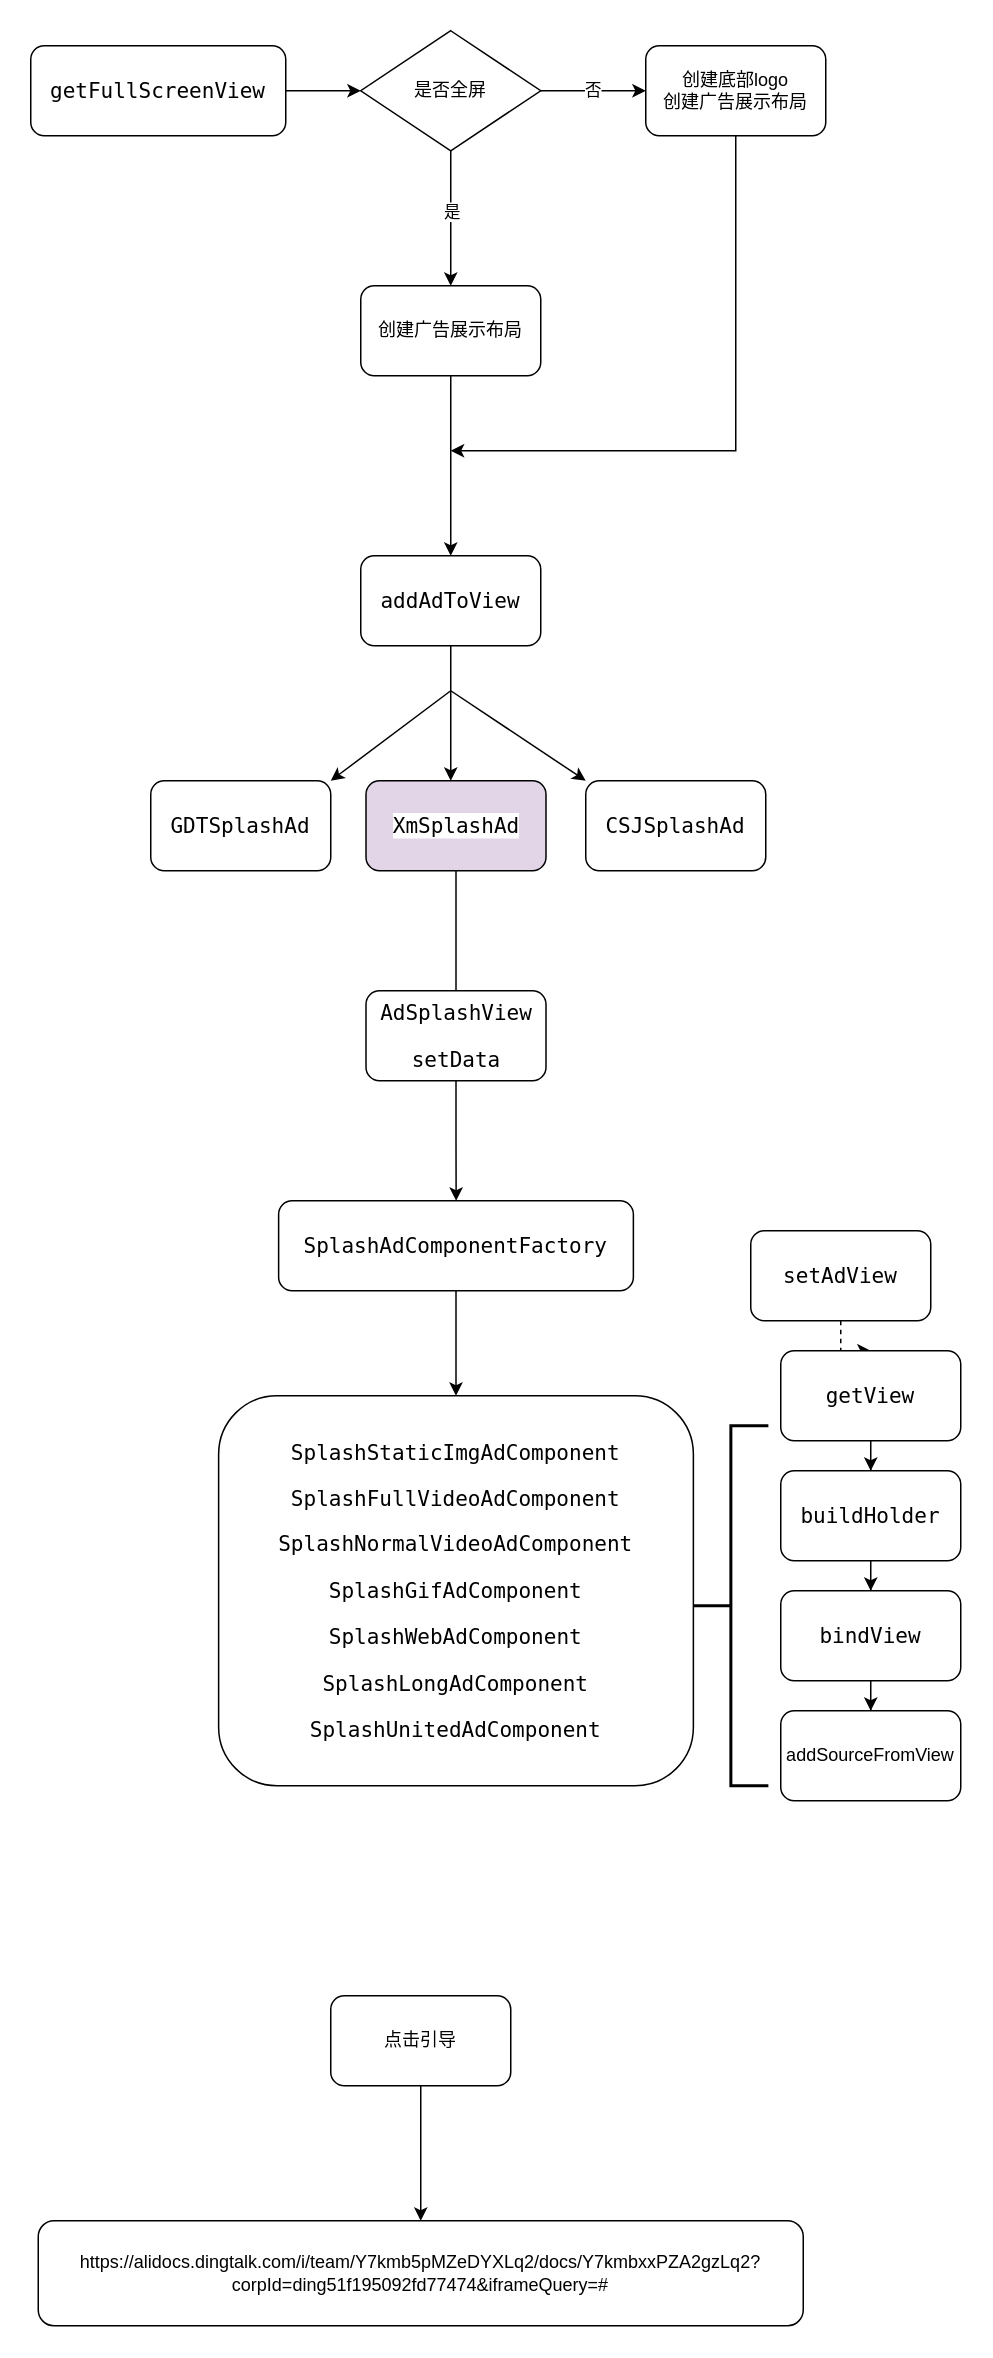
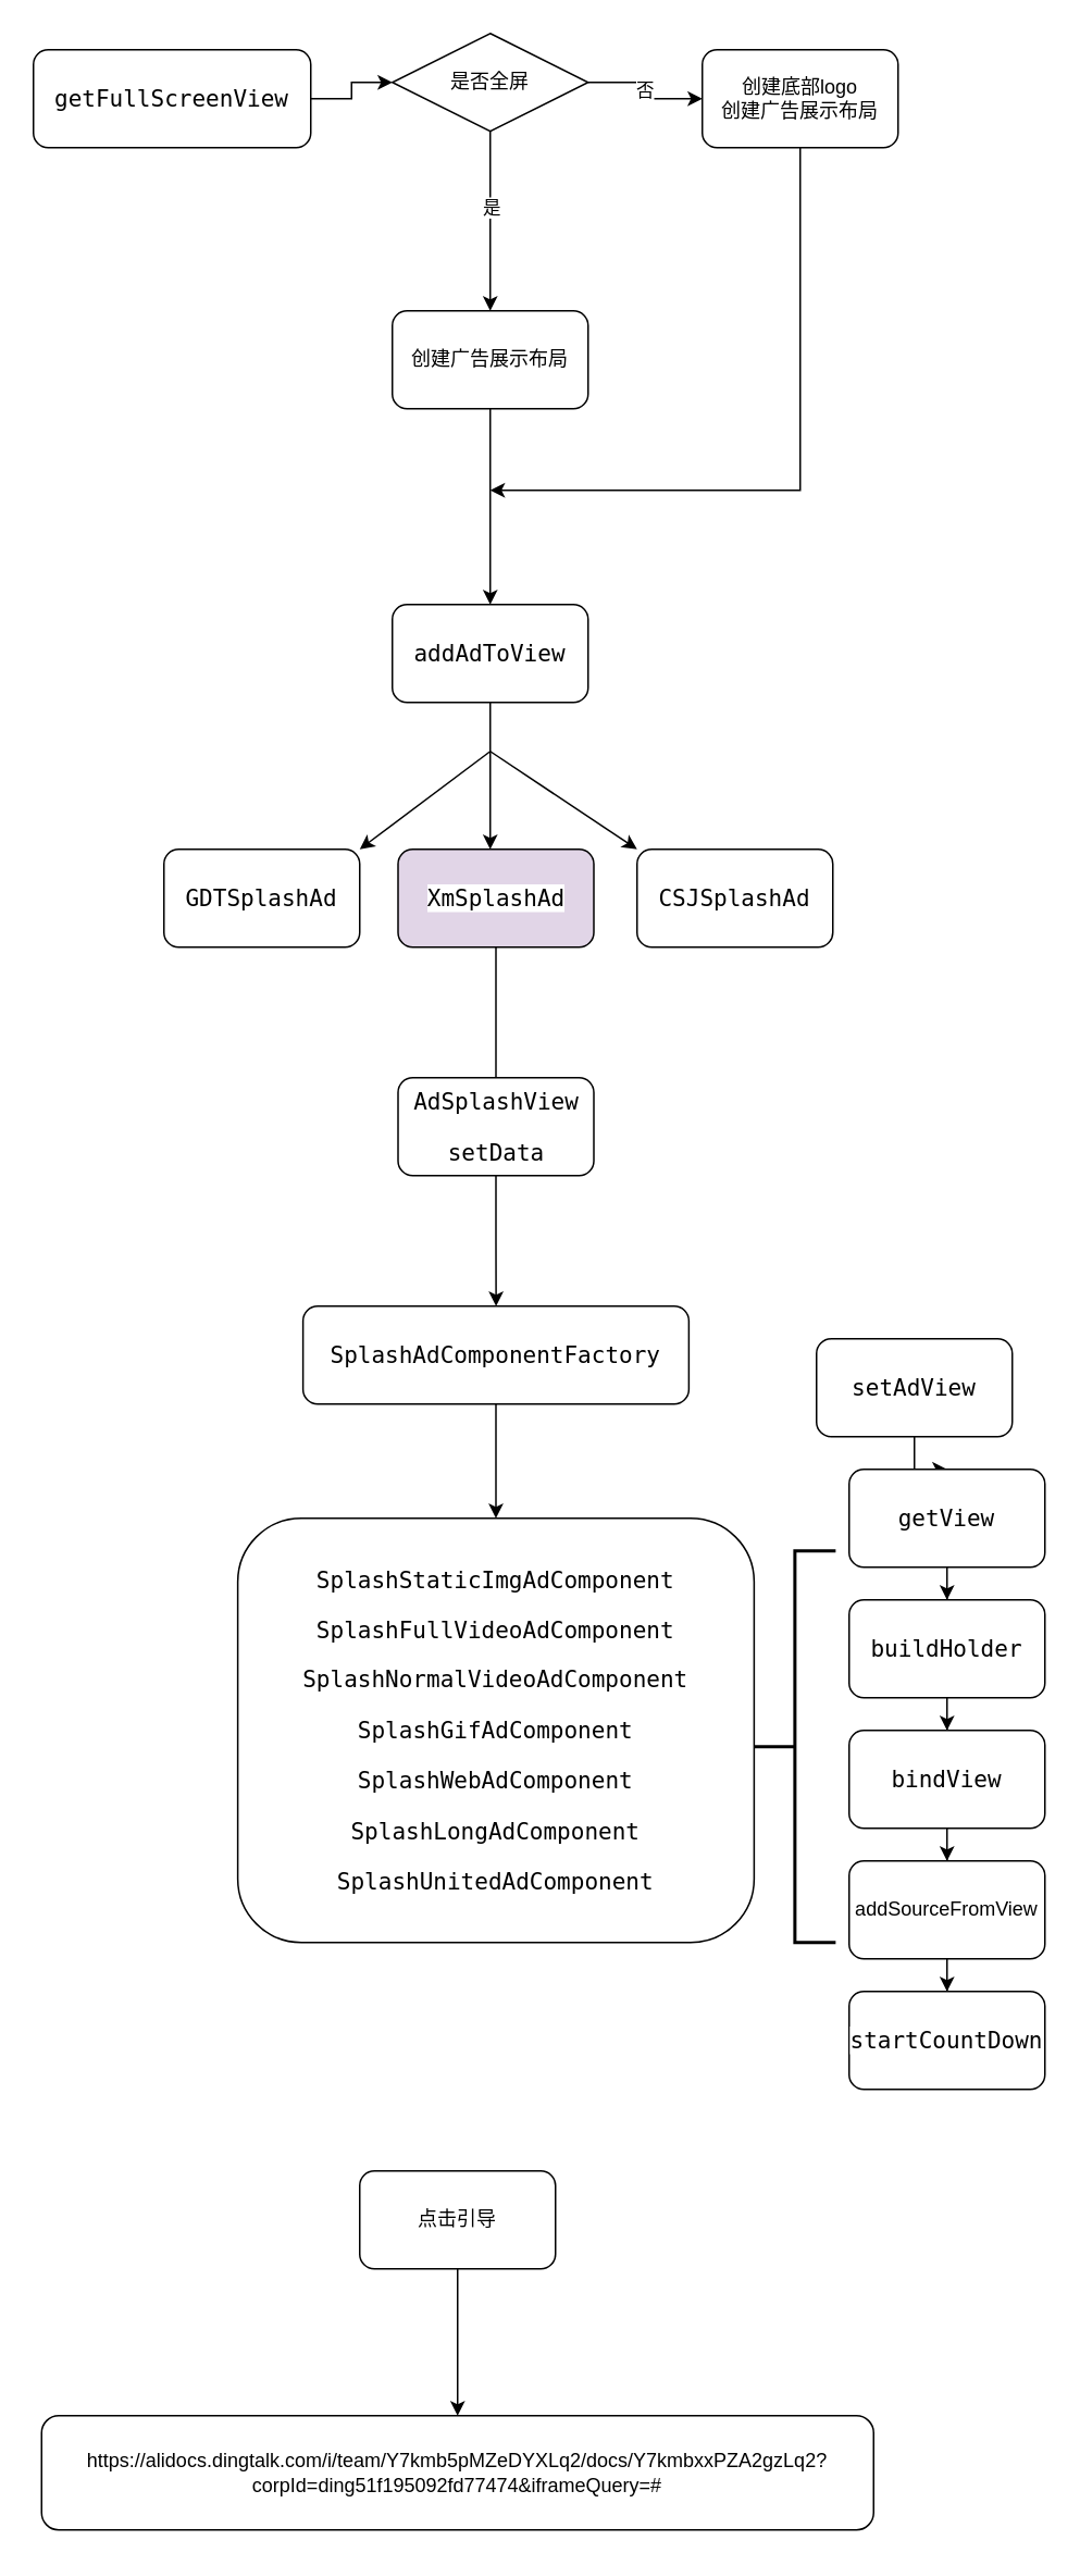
- <mxCell id="7" value="是否全屏" style="rhombus;whiteSpace=wrap;html=1;" parent="1" vertex="1"><mxGeometry x="240" y="20" width="120" height="80" as="geometry" /></mxCell>
+ <mxCell id="7" value="是否全屏" style="rhombus;whiteSpace=wrap;html=1;" parent="1" vertex="1"><mxGeometry x="240" y="20" width="120" height="60" as="geometry" /></mxCell>
- <mxCell id="25" value="" style="edgeStyle=orthogonalEdgeStyle;rounded=0;orthogonalLoop=1;jettySize=auto;html=1;dashed=1;" edge="1" parent="1" source="26" target="29"><mxGeometry relative="1" as="geometry" /></mxCell>
+ <mxCell id="25" value="" style="edgeStyle=orthogonalEdgeStyle;rounded=0;orthogonalLoop=1;jettySize=auto;html=1;" edge="1" parent="1" source="26" target="29"><mxGeometry relative="1" as="geometry" /></mxCell>
+ <mxCell id="34" value="" style="edgeStyle=orthogonalEdgeStyle;rounded=0;orthogonalLoop=1;jettySize=auto;html=1;" edge="1" parent="1" source="35" target="36"><mxGeometry relative="1" as="geometry" /></mxCell>
+ <mxCell id="36" value="&lt;pre style=&quot;background-color: rgb(255 , 255 , 255) ; font-family: &amp;#34;menlo&amp;#34; , monospace ; font-size: 10.5pt&quot;&gt;startCountDown&lt;/pre&gt;" style="rounded=1;whiteSpace=wrap;html=1;" vertex="1" parent="1"><mxGeometry x="520" y="1220" width="120" height="60" as="geometry" /></mxCell>
